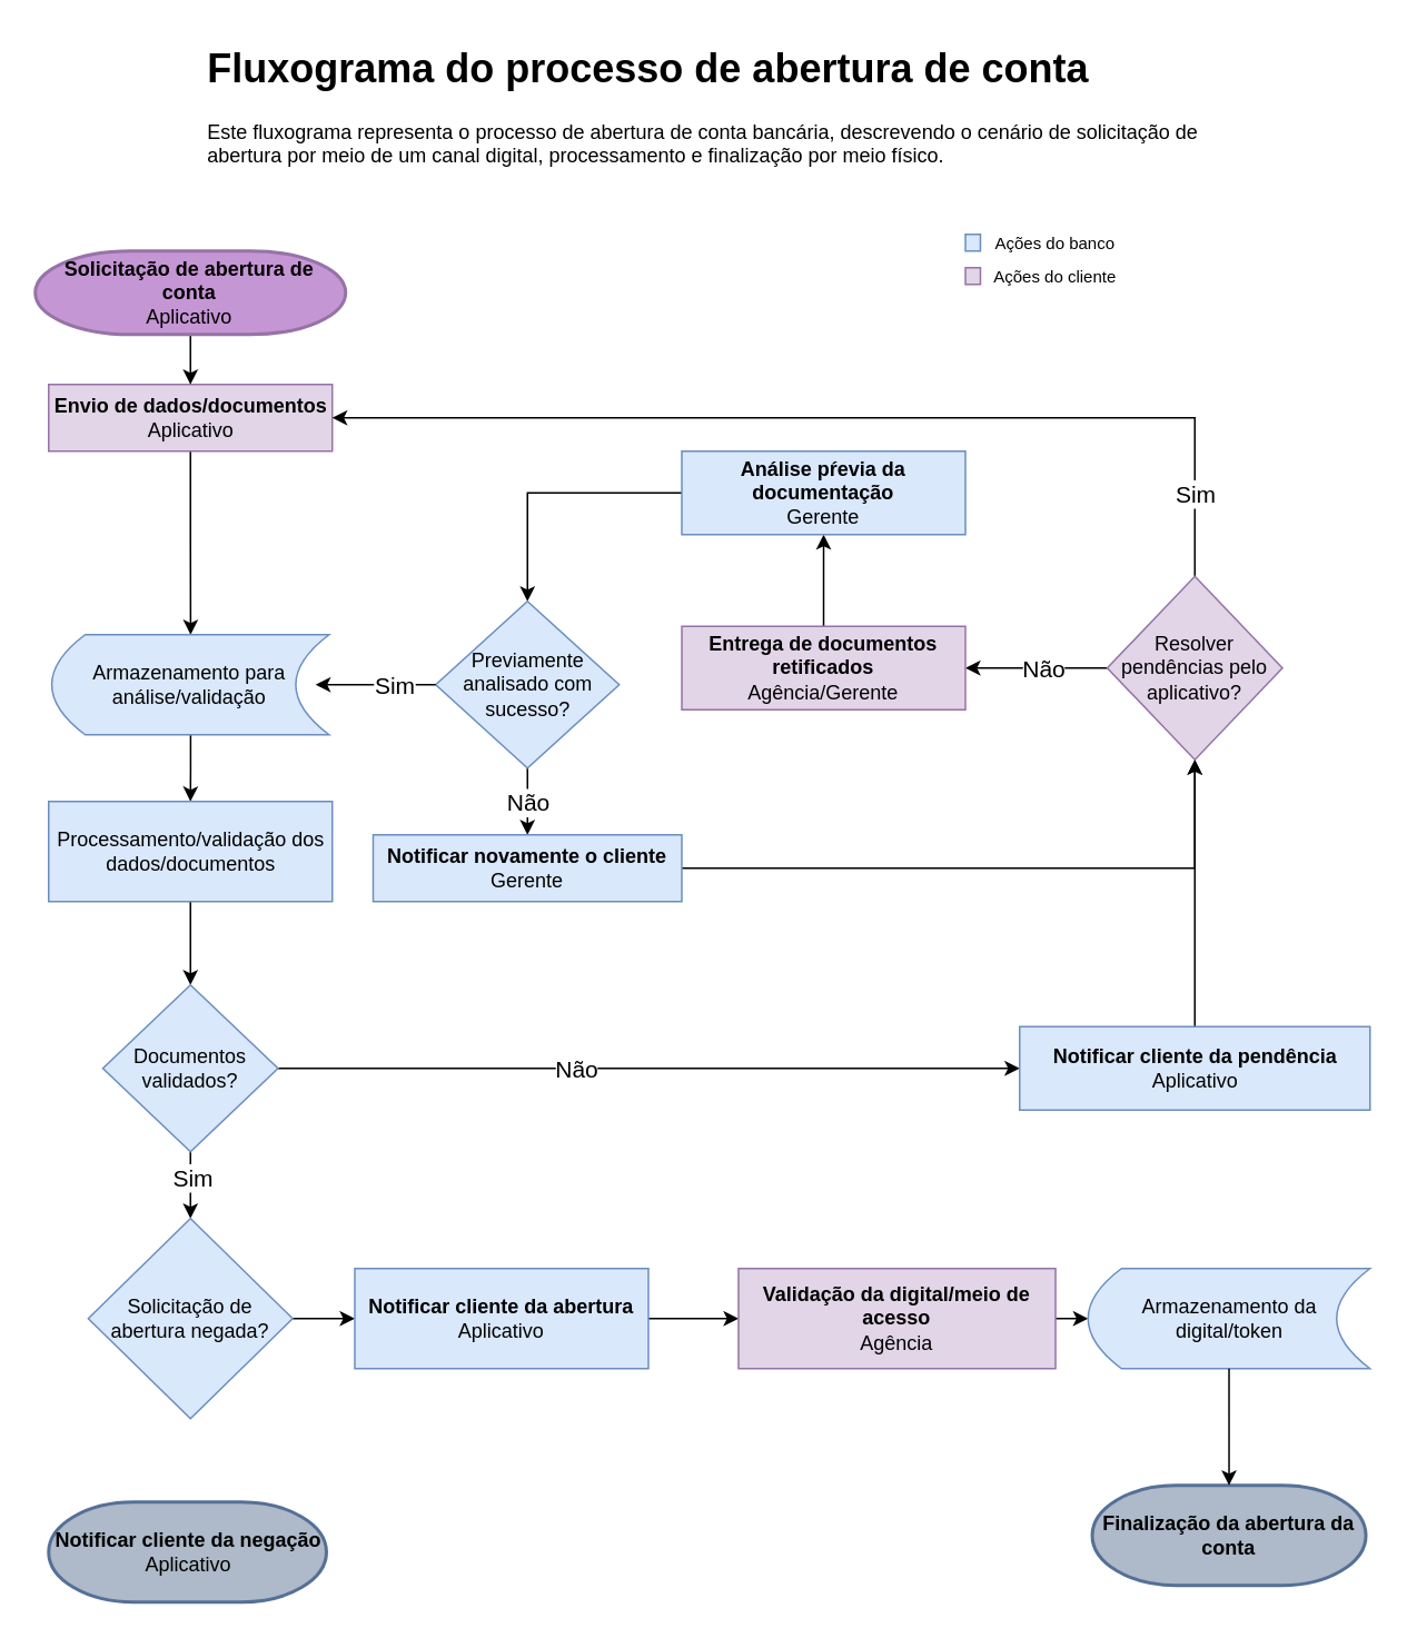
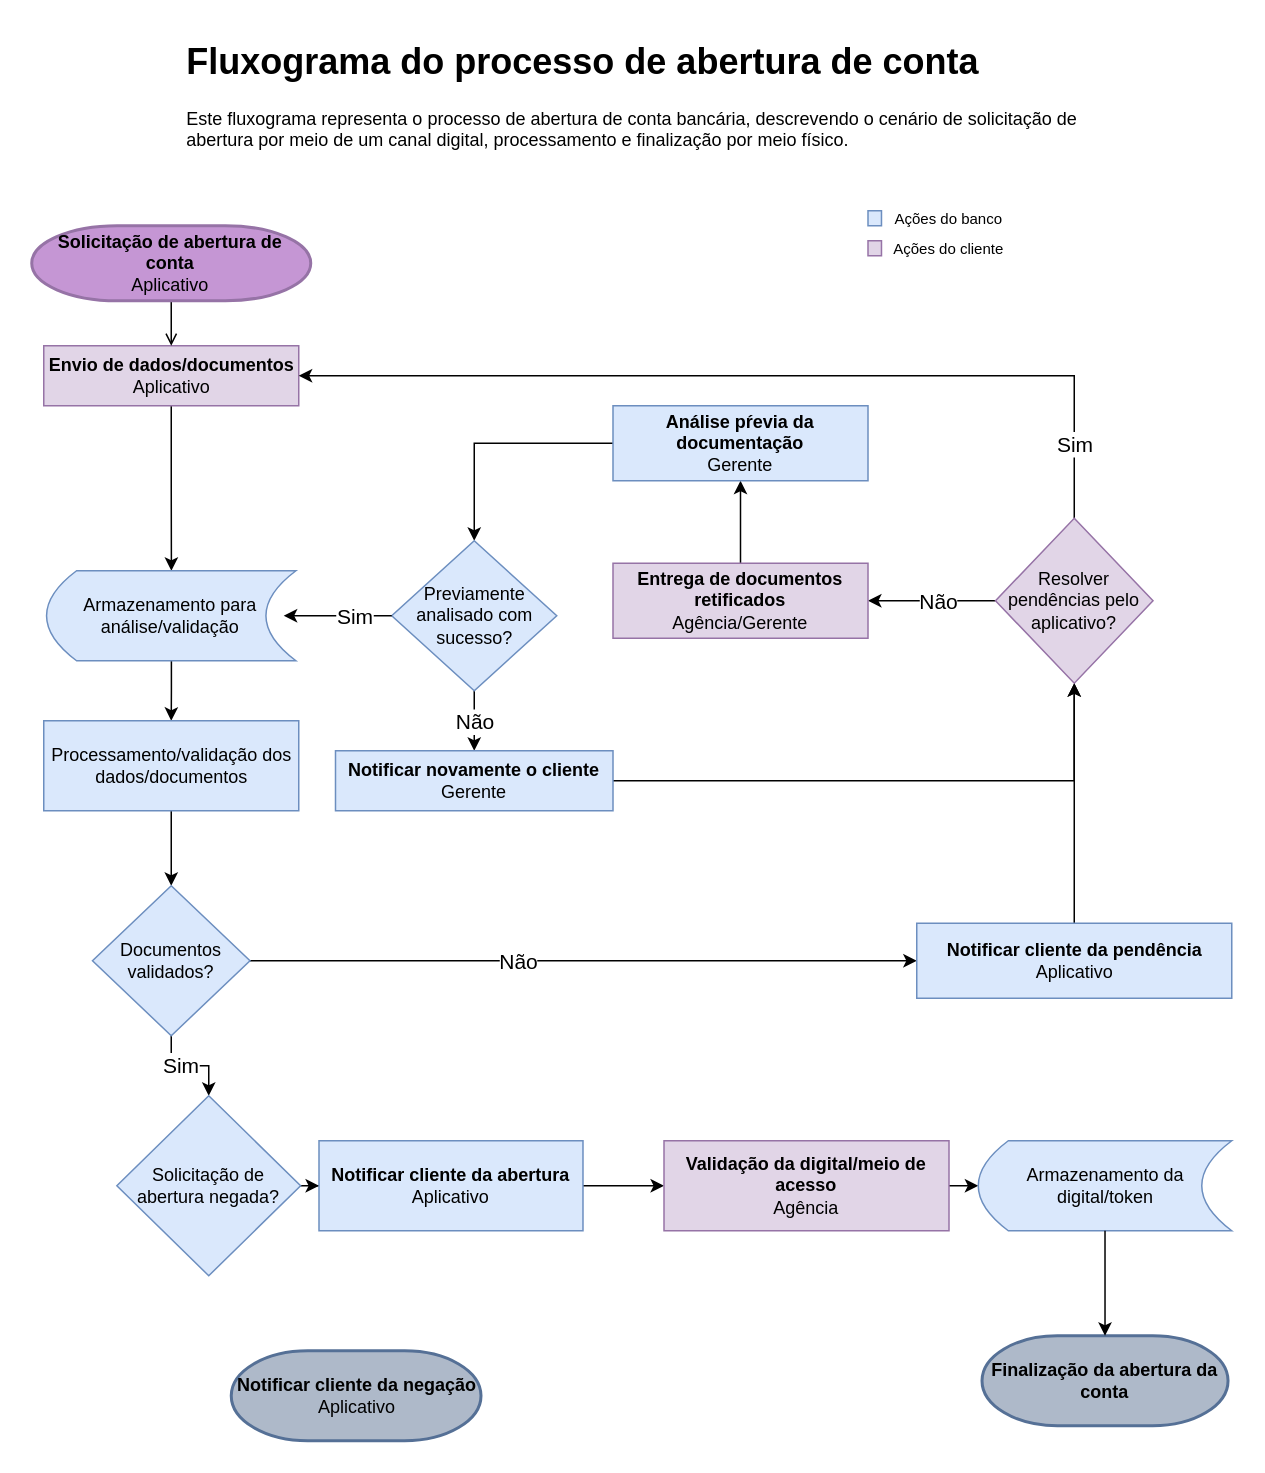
- <mxCell id="34" style="edgeStyle=orthogonalEdgeStyle;rounded=0;orthogonalLoop=1;jettySize=auto;html=1;exitX=0.5;exitY=1;exitDx=0;exitDy=0;exitPerimeter=0;" parent="1" source="35" target="4" edge="1"><mxGeometry relative="1" as="geometry" /></mxCell>
+ <mxCell id="34" style="edgeStyle=orthogonalEdgeStyle;rounded=0;orthogonalLoop=1;jettySize=auto;html=1;exitX=0.5;exitY=1;exitDx=0;exitDy=0;exitPerimeter=0;endArrow=open;" parent="1" source="35" target="4" edge="1"><mxGeometry relative="1" as="geometry" /></mxCell>
- <mxCell id="29" value="Solicitação de abertura negada?" style="rhombus;whiteSpace=wrap;html=1;fillColor=#dae8fc;strokeColor=#6c8ebf;" parent="1" vertex="1"><mxGeometry x="52.24" y="730" width="122.51" height="120" as="geometry" /></mxCell>
+ <mxCell id="29" value="Solicitação de abertura negada?" style="rhombus;whiteSpace=wrap;html=1;fillColor=#dae8fc;strokeColor=#6c8ebf;" parent="1" vertex="1"><mxGeometry x="77.24" y="730" width="122.51" height="120" as="geometry" /></mxCell>
- <mxCell id="36" value="&lt;b&gt;Notificar cliente da negação&lt;/b&gt;&lt;div&gt;Aplicativo&lt;/div&gt;" style="strokeWidth=2;html=1;shape=mxgraph.flowchart.terminator;whiteSpace=wrap;fillColor=#AEB9C9;strokeColor=#557096;" parent="1" vertex="1"><mxGeometry x="28.5" y="900" width="166.5" height="60" as="geometry" /></mxCell>
+ <mxCell id="36" value="&lt;b&gt;Notificar cliente da negação&lt;/b&gt;&lt;div&gt;Aplicativo&lt;/div&gt;" style="strokeWidth=2;html=1;shape=mxgraph.flowchart.terminator;whiteSpace=wrap;fillColor=#AEB9C9;strokeColor=#557096;" parent="1" vertex="1"><mxGeometry x="153.5" y="900" width="166.5" height="60" as="geometry" /></mxCell>
